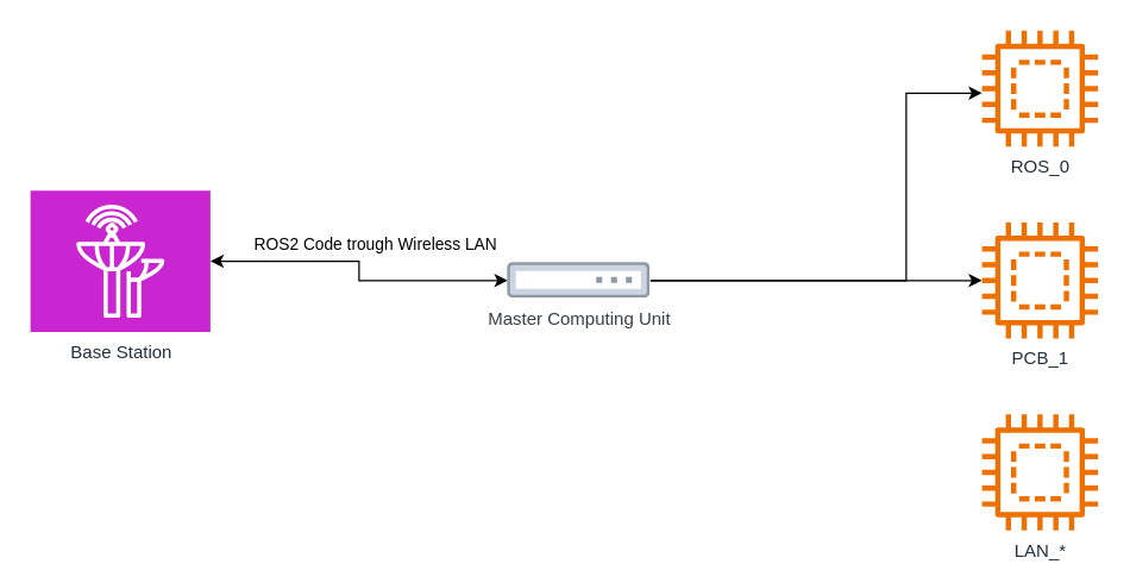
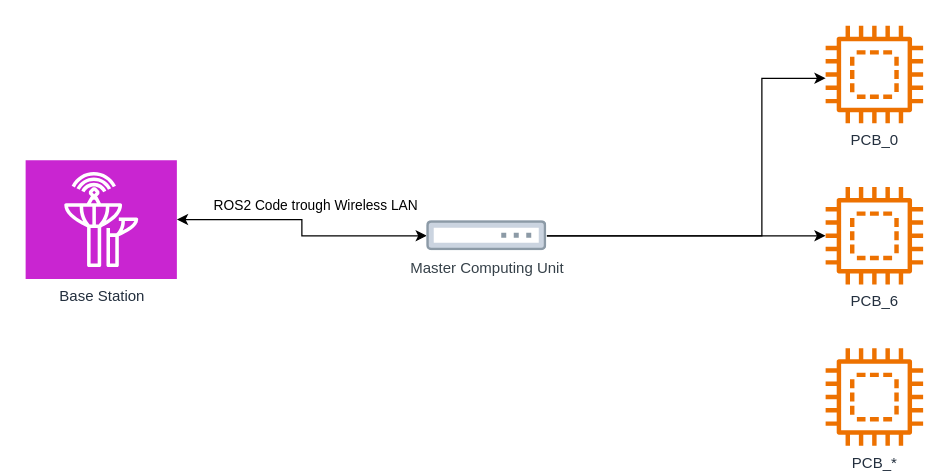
- <mxCell id="2" value="ROS_0" style="sketch=0;outlineConnect=0;fontColor=#232F3E;gradientColor=none;fillColor=#ED7100;strokeColor=none;dashed=0;verticalLabelPosition=bottom;verticalAlign=top;align=center;html=1;fontSize=12;fontStyle=0;aspect=fixed;pointerEvents=1;shape=mxgraph.aws4.braket_embedded_simulator;" vertex="1" parent="1"><mxGeometry x="660" y="20" width="78" height="78" as="geometry" /></mxCell>
+ <mxCell id="2" value="PCB_0" style="sketch=0;outlineConnect=0;fontColor=#232F3E;gradientColor=none;fillColor=#ED7100;strokeColor=none;dashed=0;verticalLabelPosition=bottom;verticalAlign=top;align=center;html=1;fontSize=12;fontStyle=0;aspect=fixed;pointerEvents=1;shape=mxgraph.aws4.braket_embedded_simulator;" vertex="1" parent="1"><mxGeometry x="660" y="20" width="78" height="78" as="geometry" /></mxCell>
- <mxCell id="9" value="PCB_1" style="sketch=0;outlineConnect=0;fontColor=#232F3E;gradientColor=none;fillColor=#ED7100;strokeColor=none;dashed=0;verticalLabelPosition=bottom;verticalAlign=top;align=center;html=1;fontSize=12;fontStyle=0;aspect=fixed;pointerEvents=1;shape=mxgraph.aws4.braket_embedded_simulator;" vertex="1" parent="1"><mxGeometry x="660" y="149" width="78" height="78" as="geometry" /></mxCell>
+ <mxCell id="9" value="PCB_6" style="sketch=0;outlineConnect=0;fontColor=#232F3E;gradientColor=none;fillColor=#ED7100;strokeColor=none;dashed=0;verticalLabelPosition=bottom;verticalAlign=top;align=center;html=1;fontSize=12;fontStyle=0;aspect=fixed;pointerEvents=1;shape=mxgraph.aws4.braket_embedded_simulator;" vertex="1" parent="1"><mxGeometry x="660" y="149" width="78" height="78" as="geometry" /></mxCell>
- <mxCell id="10" value="LAN_*" style="sketch=0;outlineConnect=0;fontColor=#232F3E;gradientColor=none;fillColor=#ED7100;strokeColor=none;dashed=0;verticalLabelPosition=bottom;verticalAlign=top;align=center;html=1;fontSize=12;fontStyle=0;aspect=fixed;pointerEvents=1;shape=mxgraph.aws4.braket_embedded_simulator;" vertex="1" parent="1"><mxGeometry x="660" y="278" width="78" height="78" as="geometry" /></mxCell>
+ <mxCell id="10" value="PCB_*" style="sketch=0;outlineConnect=0;fontColor=#232F3E;gradientColor=none;fillColor=#ED7100;strokeColor=none;dashed=0;verticalLabelPosition=bottom;verticalAlign=top;align=center;html=1;fontSize=12;fontStyle=0;aspect=fixed;pointerEvents=1;shape=mxgraph.aws4.braket_embedded_simulator;" vertex="1" parent="1"><mxGeometry x="660" y="278" width="78" height="78" as="geometry" /></mxCell>
